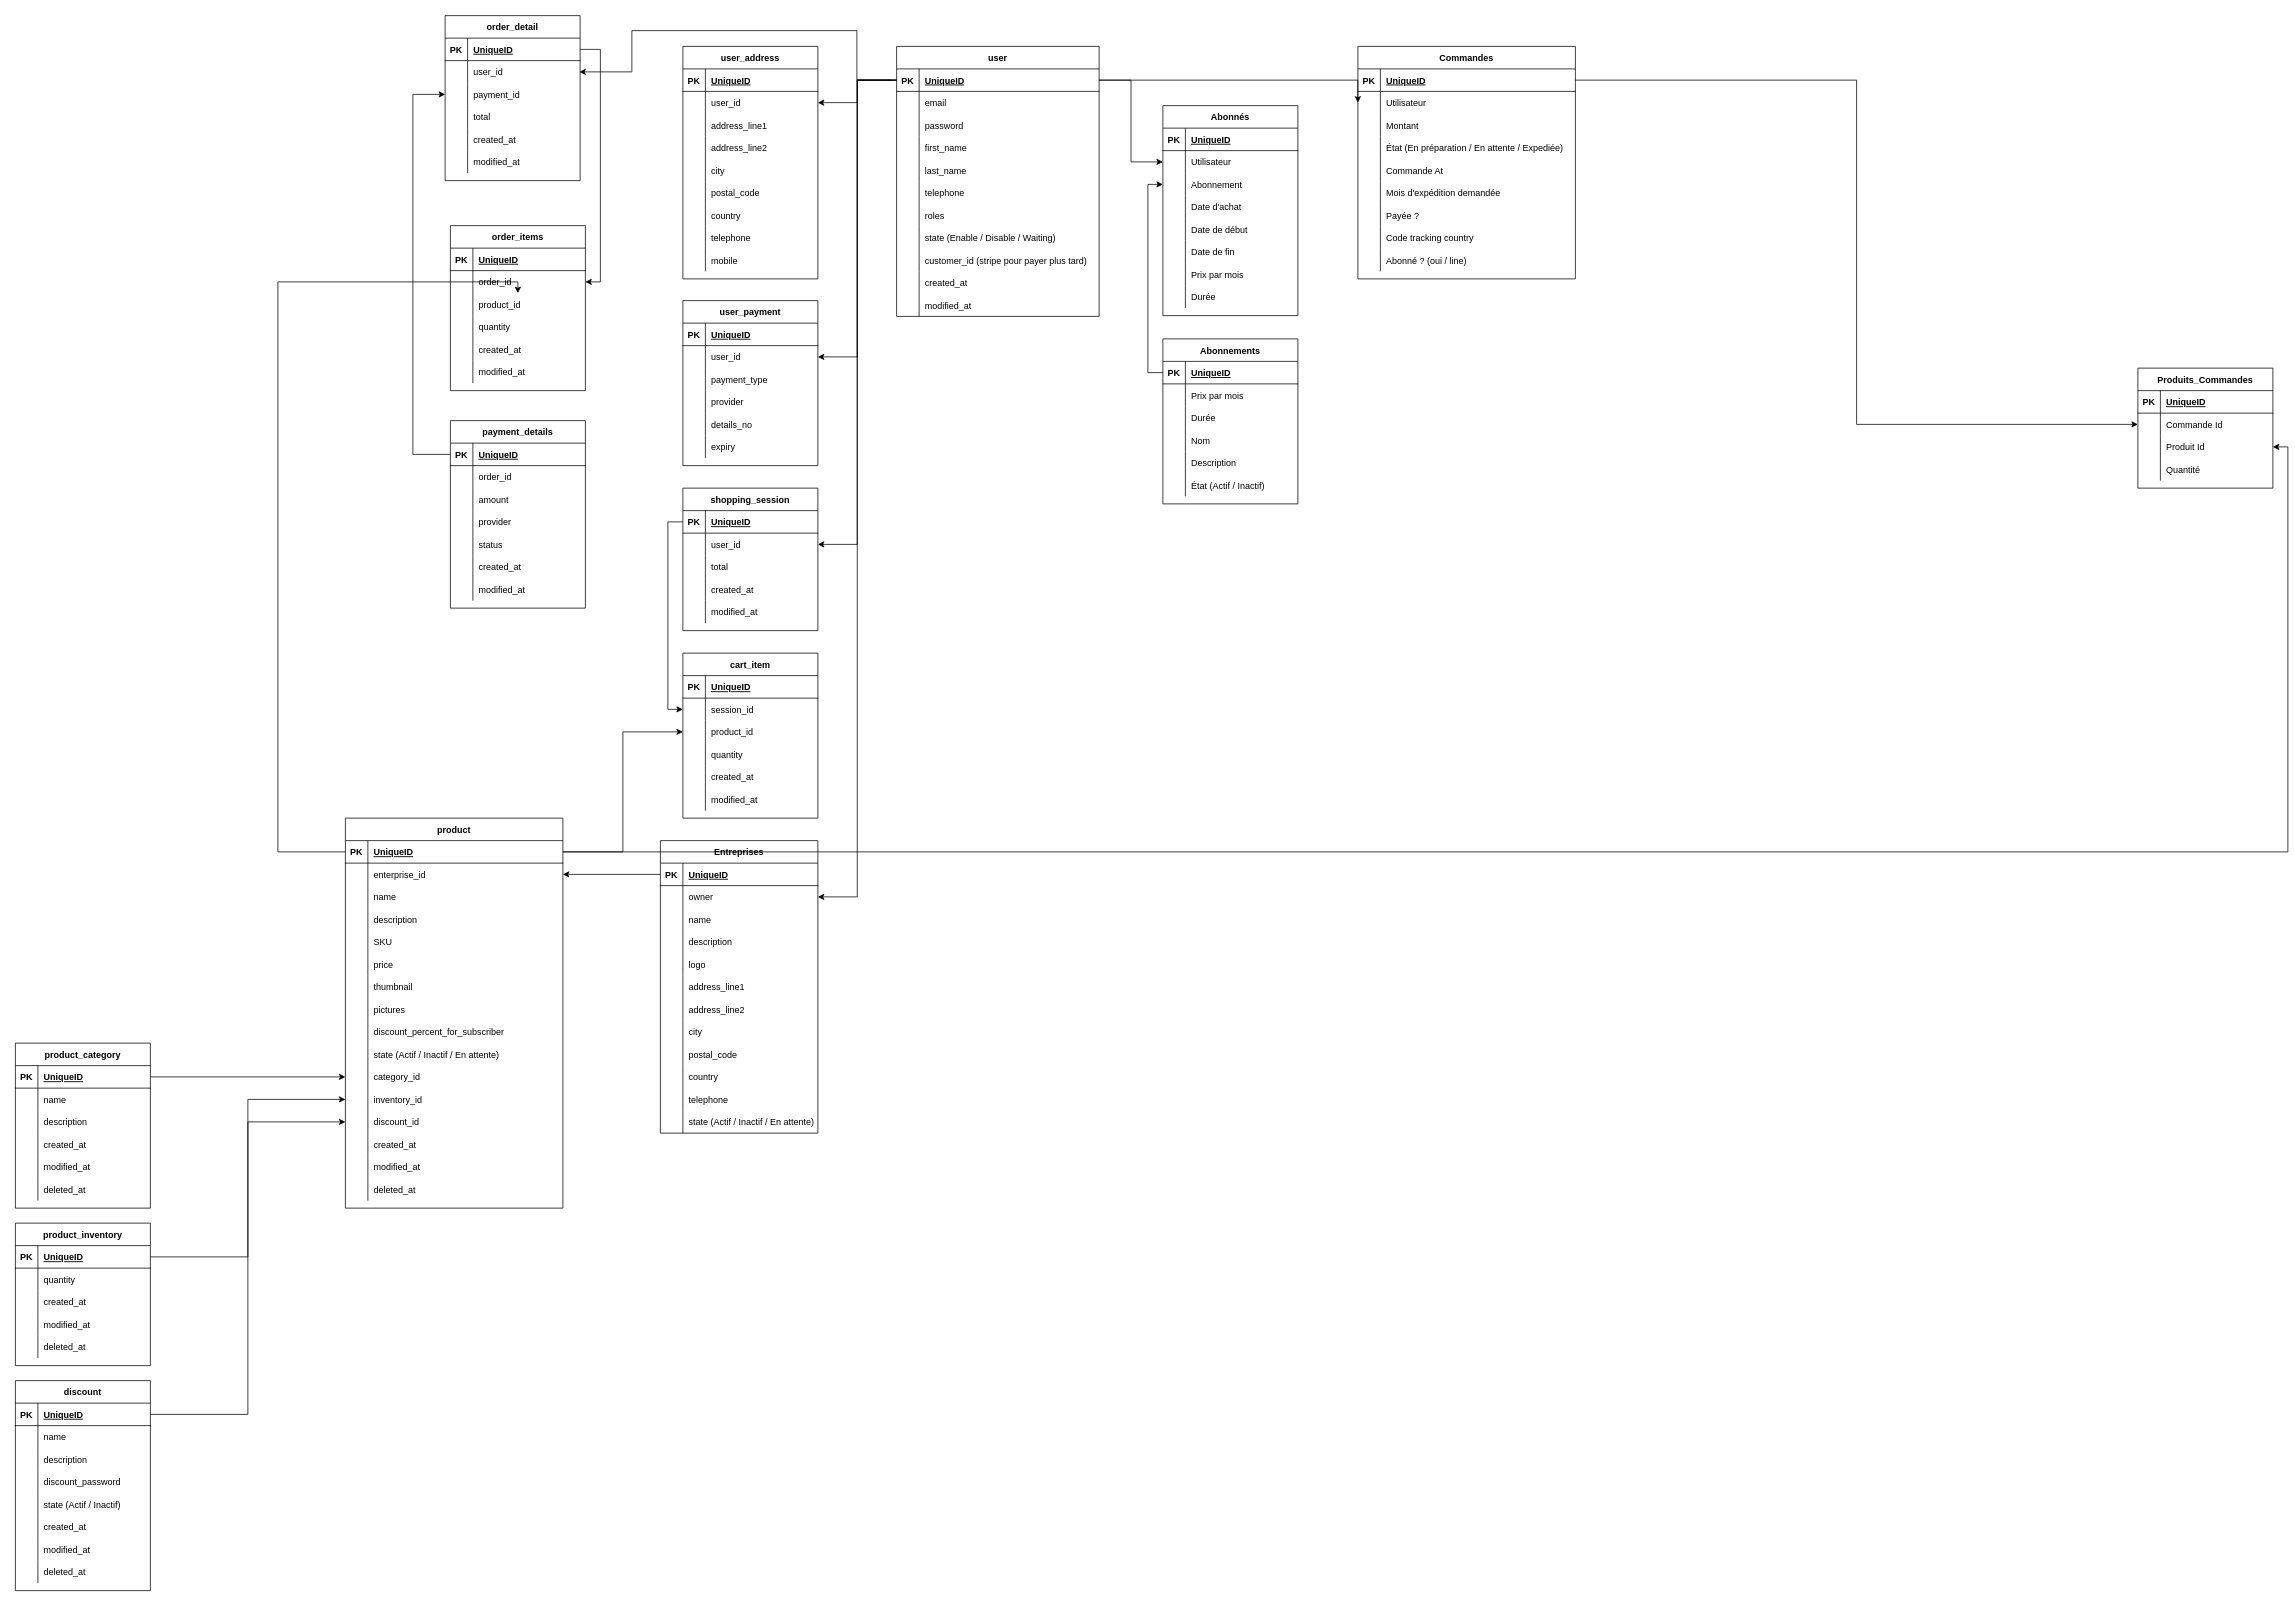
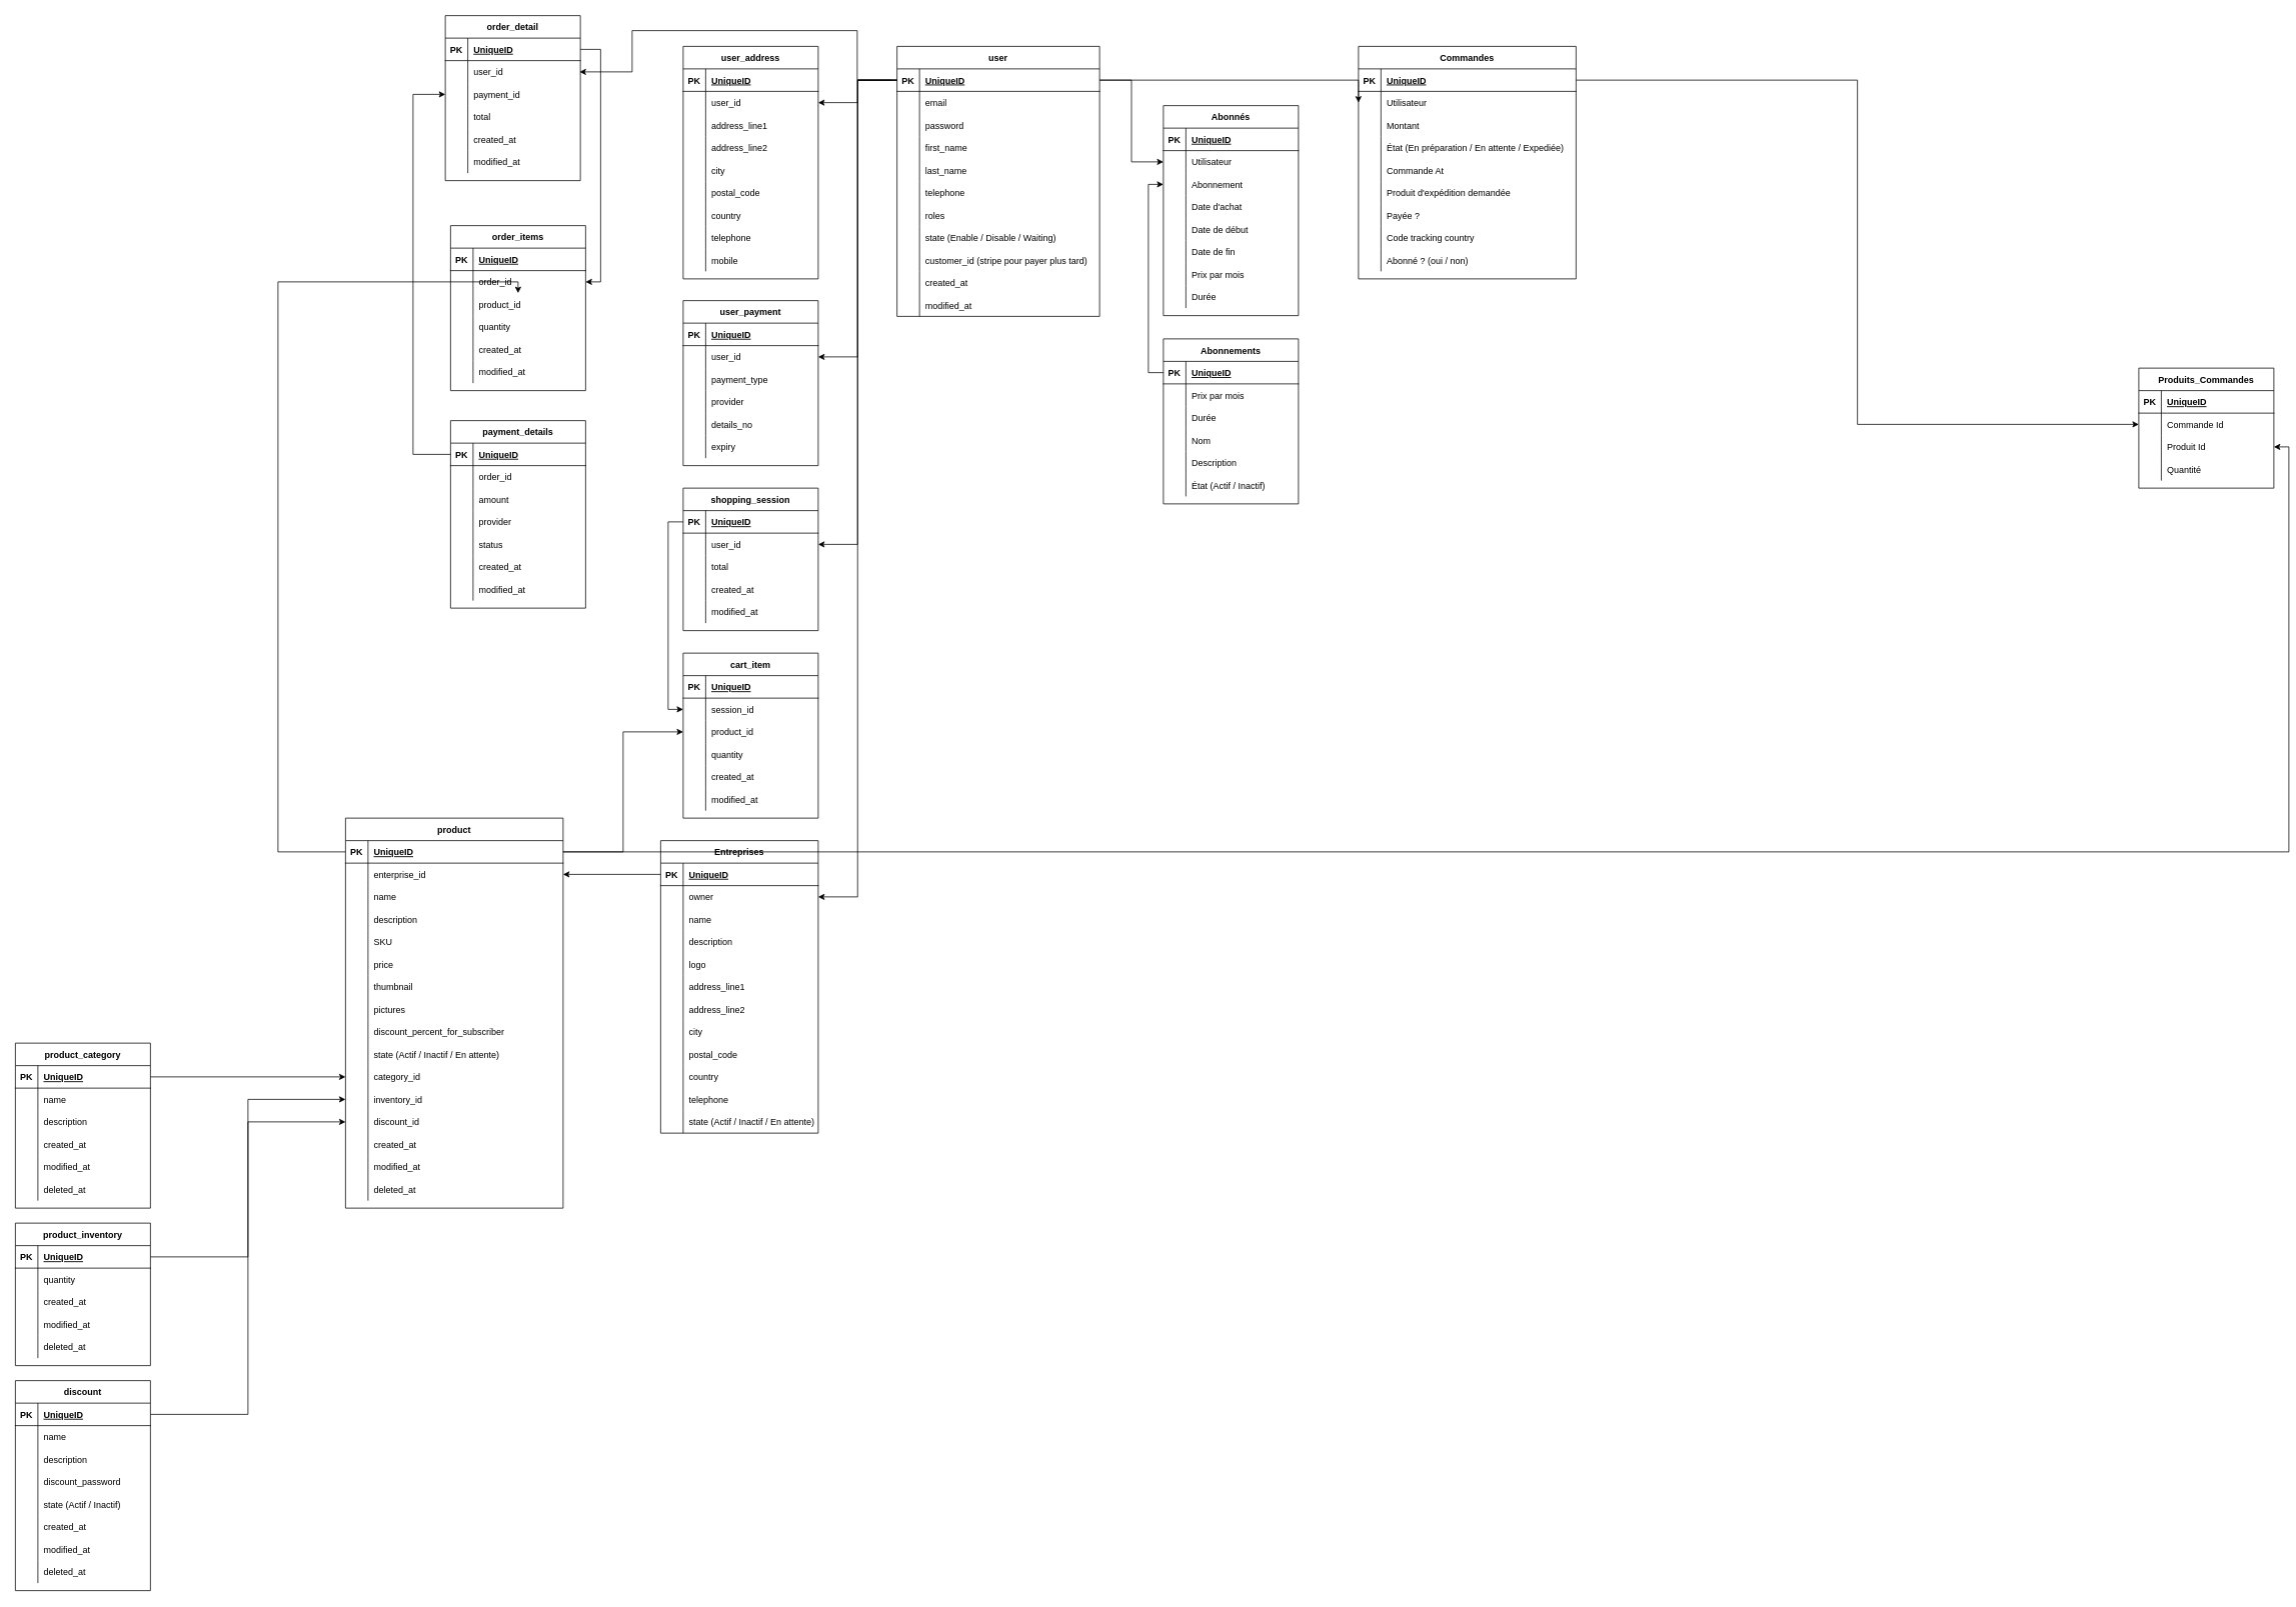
- <mxCell id="141" value="Mois d'expédition demandée" style="shape=partialRectangle;connectable=0;fillColor=none;top=0;left=0;bottom=0;right=0;align=left;spacingLeft=6;overflow=hidden;strokeColor=default;" parent="139" vertex="1"><mxGeometry x="30" width="260" height="30" as="geometry"><mxRectangle width="260" height="30" as="alternateBounds" /></mxGeometry></mxCell>
+ <mxCell id="141" value="Produit d'expédition demandée" style="shape=partialRectangle;connectable=0;fillColor=none;top=0;left=0;bottom=0;right=0;align=left;spacingLeft=6;overflow=hidden;strokeColor=default;" parent="139" vertex="1"><mxGeometry x="30" width="260" height="30" as="geometry"><mxRectangle width="260" height="30" as="alternateBounds" /></mxGeometry></mxCell>
- <mxCell id="150" value="Abonné ? (oui / line)" style="shape=partialRectangle;connectable=0;fillColor=none;top=0;left=0;bottom=0;right=0;align=left;spacingLeft=6;overflow=hidden;strokeColor=default;" parent="148" vertex="1"><mxGeometry x="30" width="260" height="30" as="geometry"><mxRectangle width="260" height="30" as="alternateBounds" /></mxGeometry></mxCell>
+ <mxCell id="150" value="Abonné ? (oui / non)" style="shape=partialRectangle;connectable=0;fillColor=none;top=0;left=0;bottom=0;right=0;align=left;spacingLeft=6;overflow=hidden;strokeColor=default;" parent="148" vertex="1"><mxGeometry x="30" width="260" height="30" as="geometry"><mxRectangle width="260" height="30" as="alternateBounds" /></mxGeometry></mxCell>
